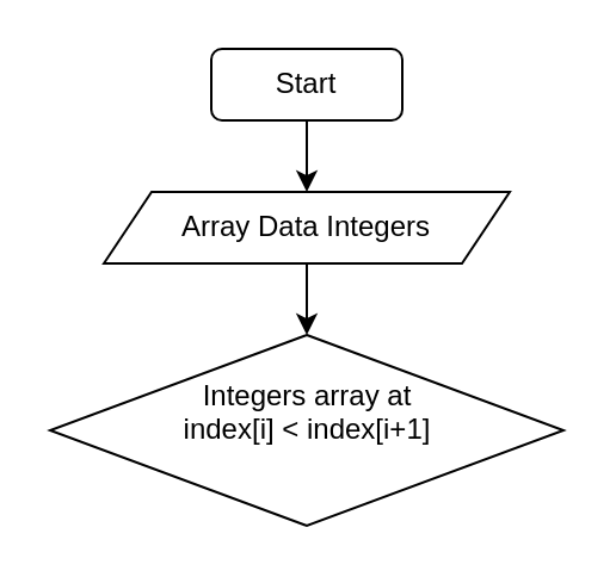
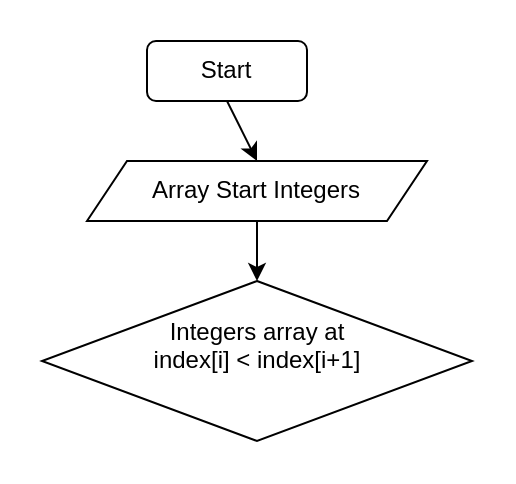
- <mxCell id="2" value="Start" style="rounded=1;whiteSpace=wrap;html=1;" vertex="1" parent="1"><mxGeometry x="88" y="20" width="80" height="30" as="geometry" /></mxCell>
+ <mxCell id="2" value="Start" style="rounded=1;whiteSpace=wrap;html=1;" vertex="1" parent="1"><mxGeometry x="73" y="20" width="80" height="30" as="geometry" /></mxCell>
- <mxCell id="4" value="Array Data Integers" style="shape=parallelogram;perimeter=parallelogramPerimeter;whiteSpace=wrap;html=1;fixedSize=1;" vertex="1" parent="1"><mxGeometry x="43" y="80" width="170" height="30" as="geometry" /></mxCell>
+ <mxCell id="4" value="Array Start Integers" style="shape=parallelogram;perimeter=parallelogramPerimeter;whiteSpace=wrap;html=1;fixedSize=1;" vertex="1" parent="1"><mxGeometry x="43" y="80" width="170" height="30" as="geometry" /></mxCell>
